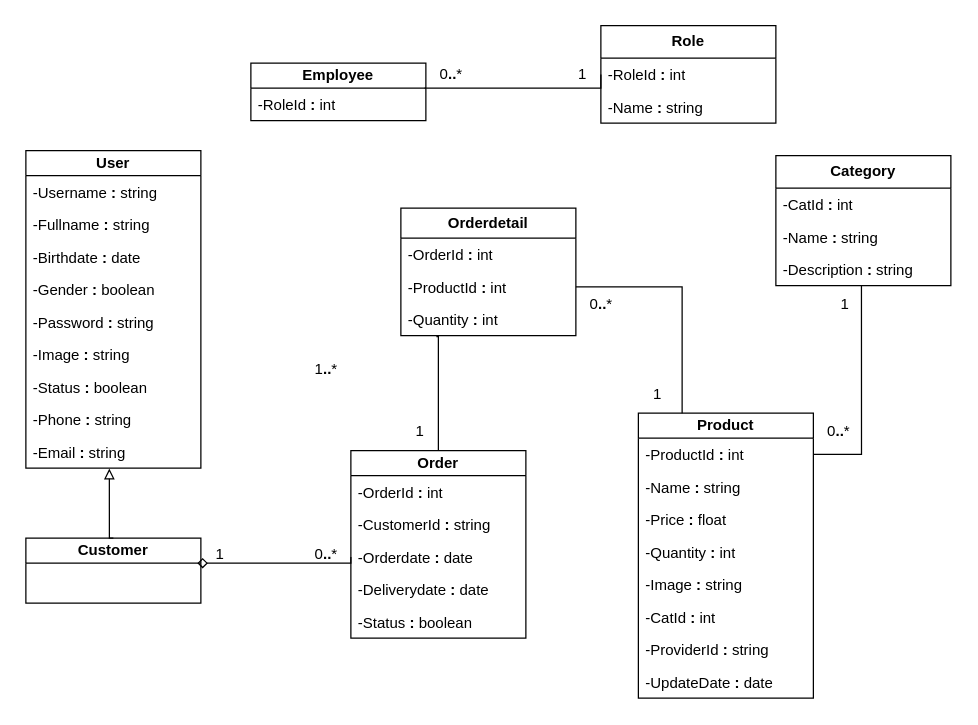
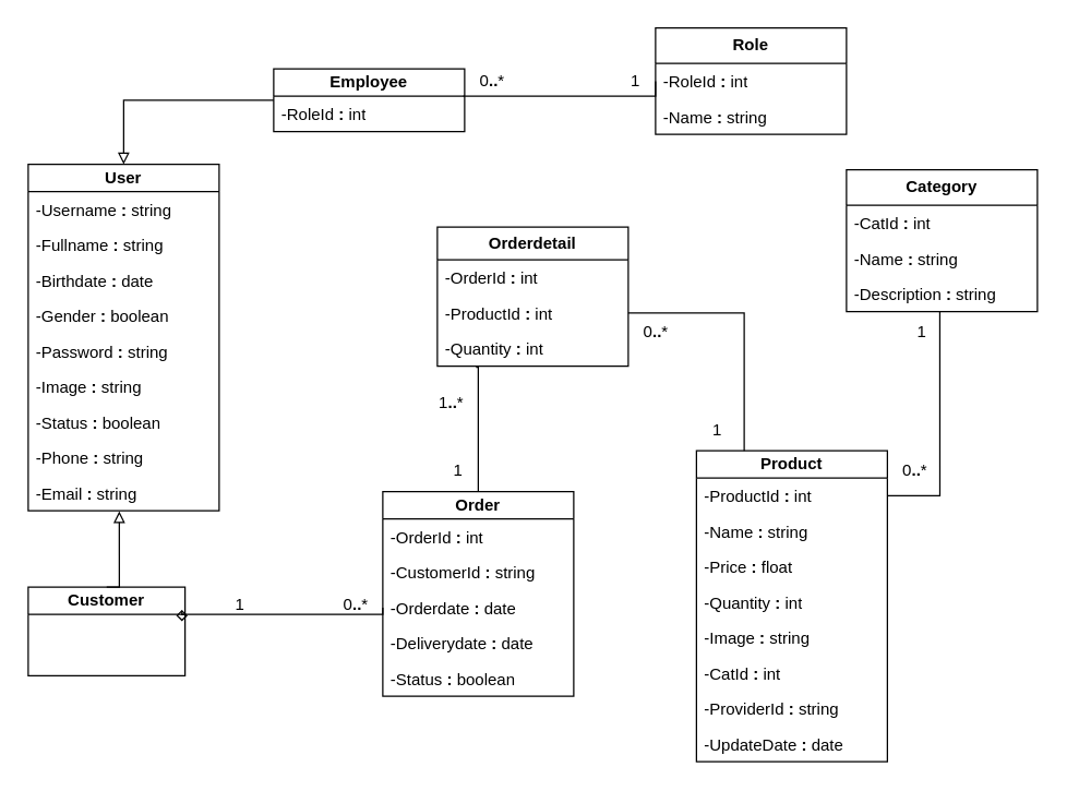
+ <mxCell id="14" style="edgeStyle=orthogonalEdgeStyle;rounded=0;orthogonalLoop=1;jettySize=auto;html=1;exitX=0;exitY=0.5;exitDx=0;exitDy=0;entryX=0.5;entryY=0;entryDx=0;entryDy=0;endArrow=block;endFill=0;" edge="1" parent="1" source="15" target="2"><mxGeometry relative="1" as="geometry" /></mxCell>
- <mxCell id="38" value="1&lt;b&gt;..&lt;/b&gt;*" style="text;html=1;align=center;verticalAlign=middle;resizable=0;points=[];autosize=1;strokeColor=none;fillColor=none;" vertex="1" parent="1"><mxGeometry x="240" y="280" width="40" height="30" as="geometry" /></mxCell>
+ <mxCell id="38" value="1&lt;b&gt;..&lt;/b&gt;*" style="text;html=1;align=center;verticalAlign=middle;resizable=0;points=[];autosize=1;strokeColor=none;fillColor=none;" vertex="1" parent="1"><mxGeometry x="310" y="280" width="40" height="30" as="geometry" /></mxCell>
- <mxCell id="12" value="&lt;b&gt;Customer&lt;/b&gt;" style="swimlane;fontStyle=0;childLayout=stackLayout;horizontal=1;startSize=20;fillColor=none;horizontalStack=0;resizeParent=1;resizeParentMax=0;resizeLast=0;collapsible=1;marginBottom=0;whiteSpace=wrap;html=1;" vertex="1" parent="1"><mxGeometry x="20" y="430" width="140" height="52" as="geometry" /></mxCell>
+ <mxCell id="12" value="&lt;b&gt;Customer&lt;/b&gt;" style="swimlane;fontStyle=0;childLayout=stackLayout;horizontal=1;startSize=20;fillColor=none;horizontalStack=0;resizeParent=1;resizeParentMax=0;resizeLast=0;collapsible=1;marginBottom=0;whiteSpace=wrap;html=1;" vertex="1" parent="1"><mxGeometry x="20" y="430" width="115" height="65" as="geometry" /></mxCell>
